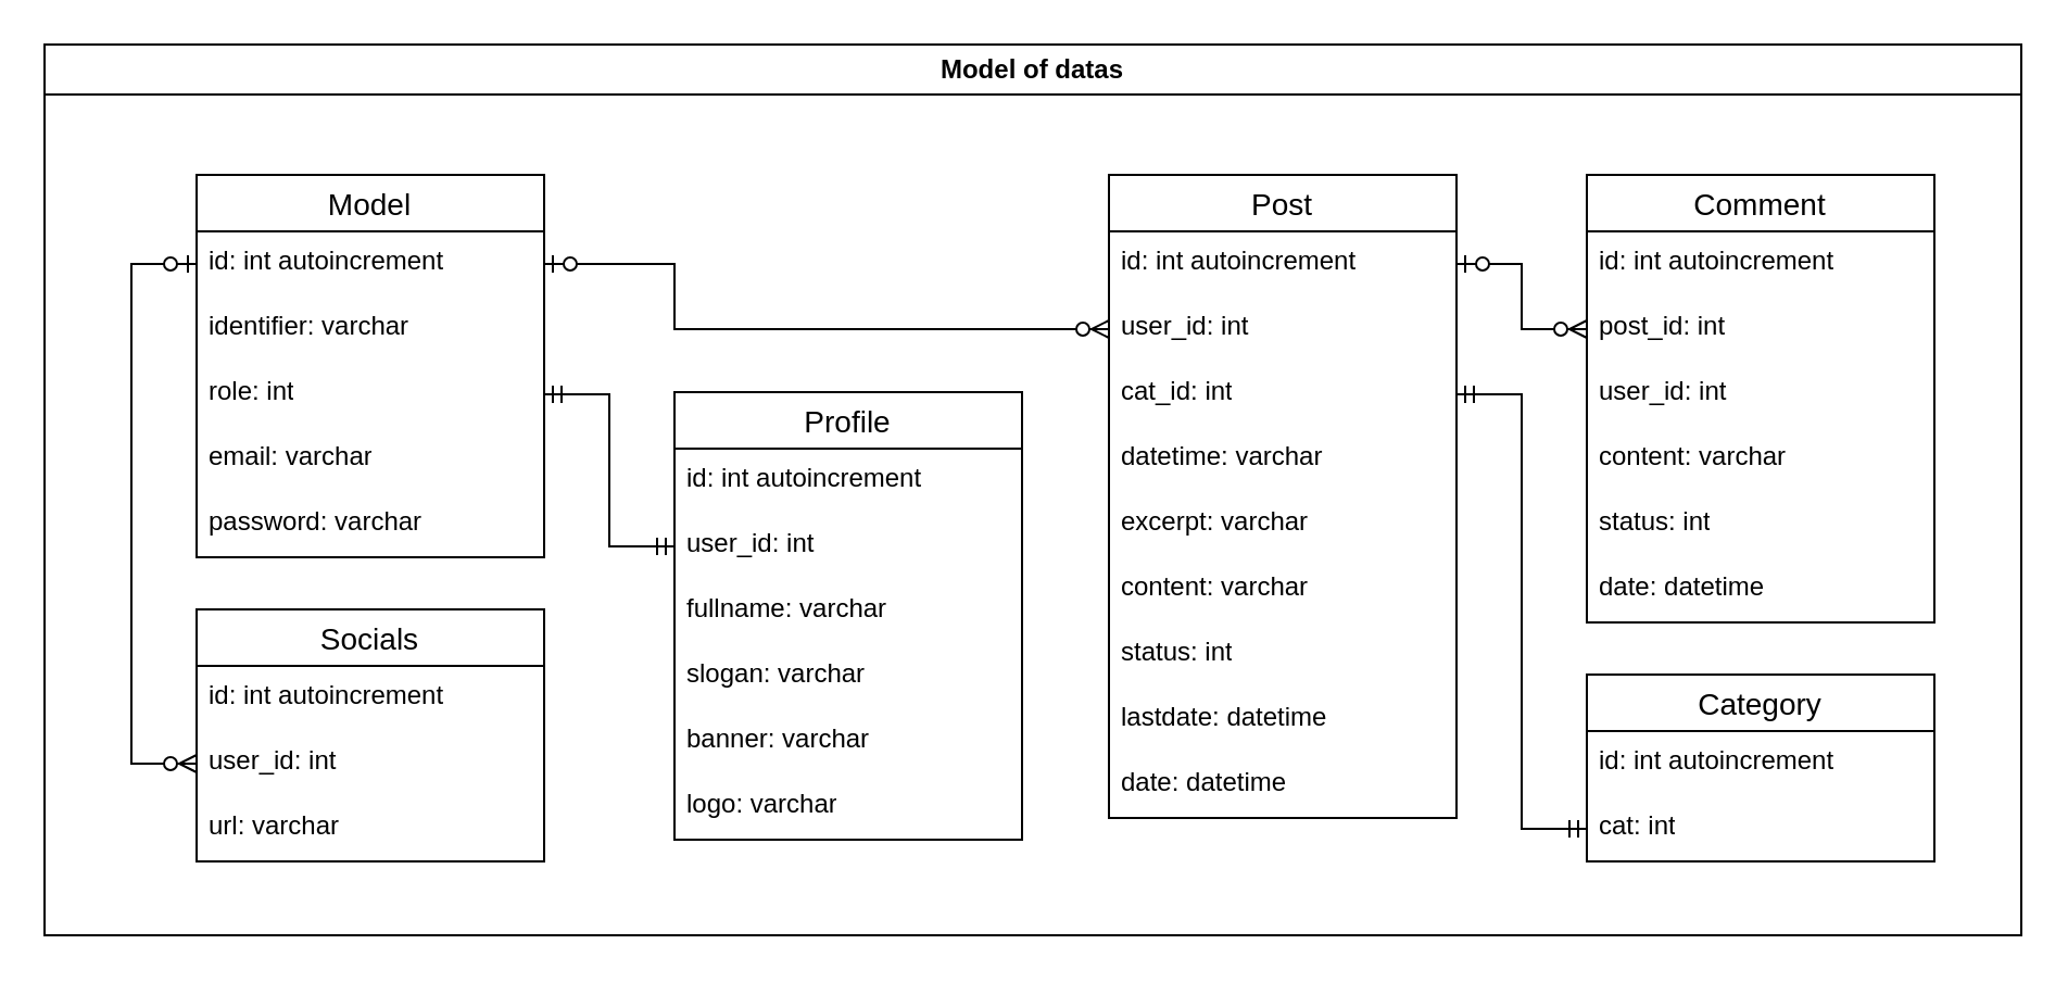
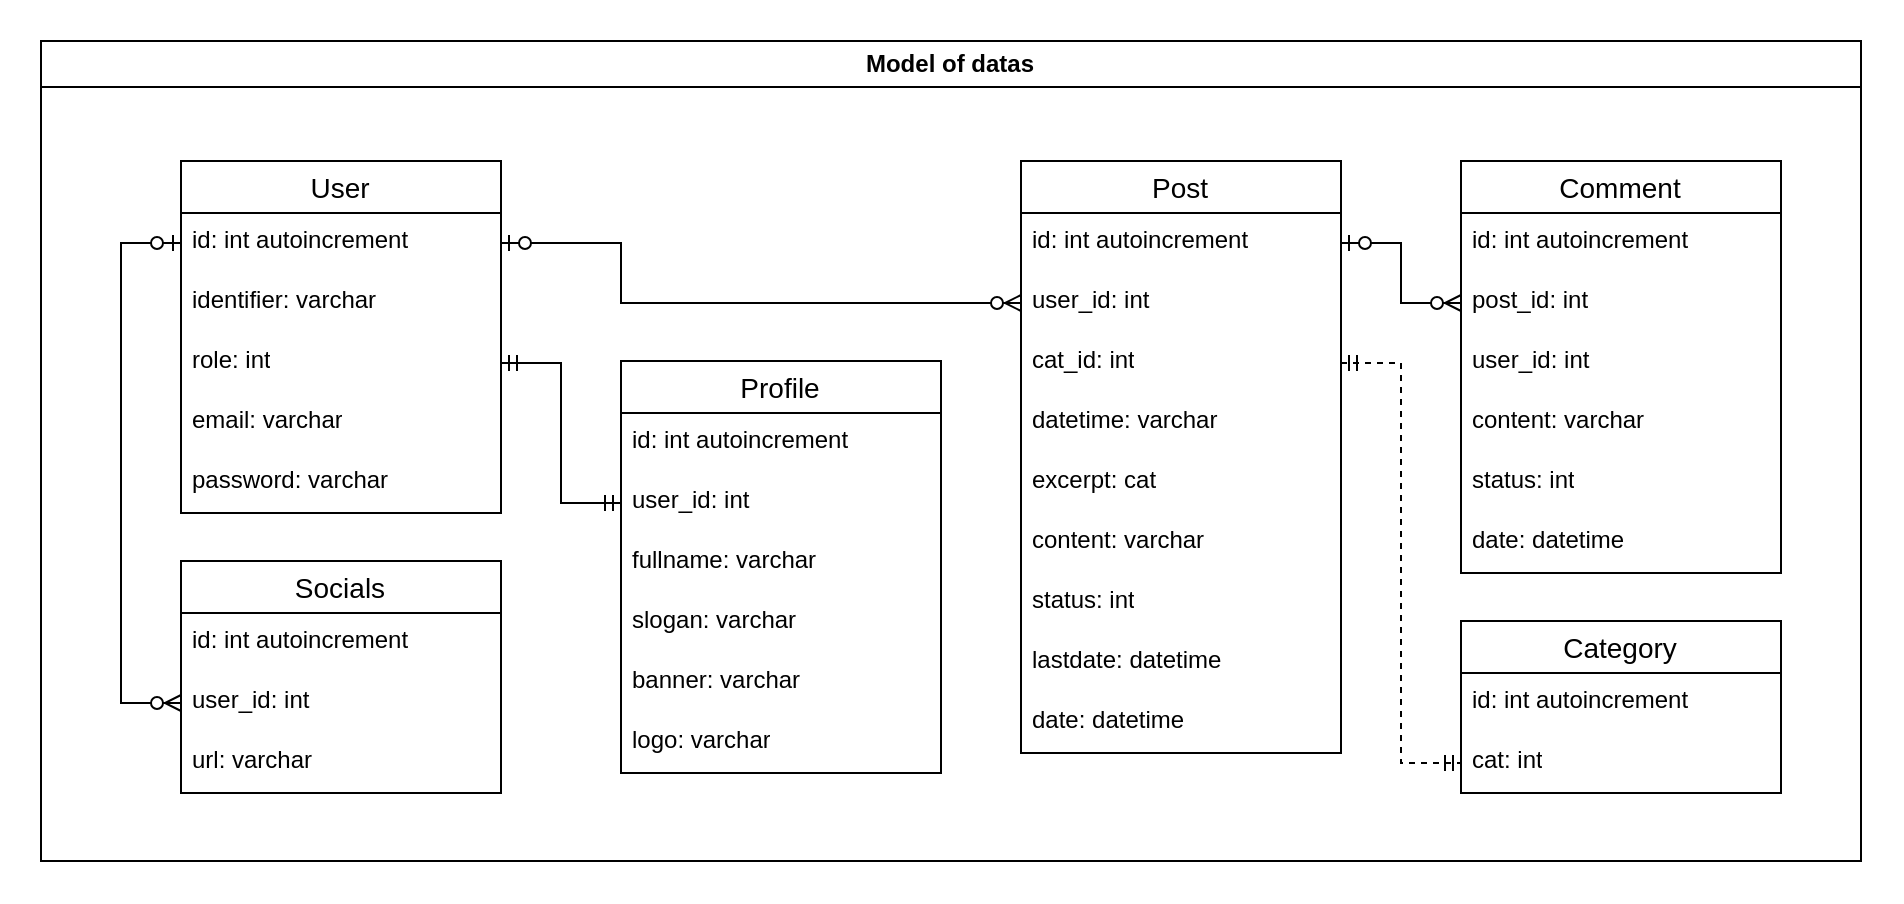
- <mxCell id="2" value="Model" style="swimlane;fontStyle=0;childLayout=stackLayout;horizontal=1;startSize=26;horizontalStack=0;resizeParent=1;resizeParentMax=0;resizeLast=0;collapsible=1;marginBottom=0;align=center;fontSize=14;" parent="1" vertex="1"><mxGeometry x="90" y="80" width="160" height="176" as="geometry" /></mxCell>
+ <mxCell id="2" value="User" style="swimlane;fontStyle=0;childLayout=stackLayout;horizontal=1;startSize=26;horizontalStack=0;resizeParent=1;resizeParentMax=0;resizeLast=0;collapsible=1;marginBottom=0;align=center;fontSize=14;" parent="1" vertex="1"><mxGeometry x="90" y="80" width="160" height="176" as="geometry" /></mxCell>
- <mxCell id="14" value="excerpt: varchar" style="text;strokeColor=none;fillColor=none;spacingLeft=4;spacingRight=4;overflow=hidden;rotatable=0;points=[[0,0.5],[1,0.5]];portConstraint=eastwest;fontSize=12;whiteSpace=wrap;html=1;" parent="9" vertex="1"><mxGeometry y="146" width="160" height="30" as="geometry" /></mxCell>
+ <mxCell id="14" value="excerpt: cat" style="text;strokeColor=none;fillColor=none;spacingLeft=4;spacingRight=4;overflow=hidden;rotatable=0;points=[[0,0.5],[1,0.5]];portConstraint=eastwest;fontSize=12;whiteSpace=wrap;html=1;" parent="9" vertex="1"><mxGeometry y="146" width="160" height="30" as="geometry" /></mxCell>
- <mxCell id="35" value="" style="edgeStyle=orthogonalEdgeStyle;fontSize=12;html=1;endArrow=ERmandOne;startArrow=ERmandOne;rounded=0;entryX=0;entryY=0.5;entryDx=0;entryDy=0;exitX=1;exitY=0.5;exitDx=0;exitDy=0;" parent="1" source="12" target="34" edge="1"><mxGeometry width="100" height="100" relative="1" as="geometry"><mxPoint x="580" y="380" as="sourcePoint" /><mxPoint x="680" y="280" as="targetPoint" /></mxGeometry></mxCell>
+ <mxCell id="35" value="" style="edgeStyle=orthogonalEdgeStyle;fontSize=12;html=1;endArrow=ERmandOne;startArrow=ERmandOne;rounded=0;entryX=0;entryY=0.5;entryDx=0;entryDy=0;exitX=1;exitY=0.5;exitDx=0;exitDy=0;dashed=1;" parent="1" source="12" target="34" edge="1"><mxGeometry width="100" height="100" relative="1" as="geometry"><mxPoint x="580" y="380" as="sourcePoint" /><mxPoint x="680" y="280" as="targetPoint" /></mxGeometry></mxCell>
